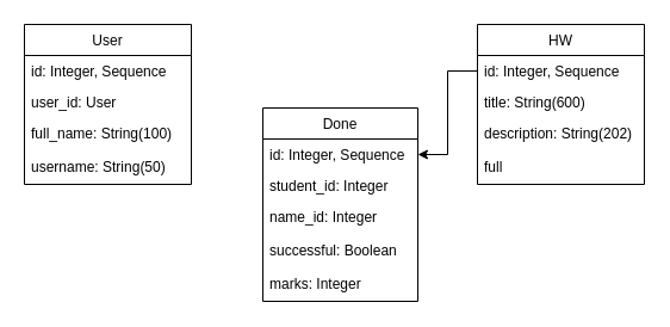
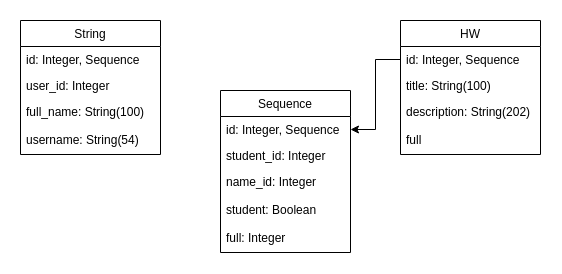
- <mxCell id="2" value="User" style="swimlane;fontStyle=0;childLayout=stackLayout;horizontal=1;startSize=26;fillColor=none;horizontalStack=0;resizeParent=1;resizeParentMax=0;resizeLast=0;collapsible=1;marginBottom=0;" vertex="1" parent="1"><mxGeometry x="20" y="20" width="140" height="134" as="geometry"><mxRectangle x="40" y="70" width="60" height="26" as="alternateBounds" /></mxGeometry></mxCell>
+ <mxCell id="2" value="String" style="swimlane;fontStyle=0;childLayout=stackLayout;horizontal=1;startSize=26;fillColor=none;horizontalStack=0;resizeParent=1;resizeParentMax=0;resizeLast=0;collapsible=1;marginBottom=0;" vertex="1" parent="1"><mxGeometry x="20" y="20" width="140" height="134" as="geometry"><mxRectangle x="40" y="70" width="60" height="26" as="alternateBounds" /></mxGeometry></mxCell>
- <mxCell id="4" value="user_id: User" style="text;strokeColor=none;fillColor=none;align=left;verticalAlign=top;spacingLeft=4;spacingRight=4;overflow=hidden;rotatable=0;points=[[0,0.5],[1,0.5]];portConstraint=eastwest;" vertex="1" parent="2"><mxGeometry y="52" width="140" height="26" as="geometry" /></mxCell>
+ <mxCell id="4" value="user_id: Integer" style="text;strokeColor=none;fillColor=none;align=left;verticalAlign=top;spacingLeft=4;spacingRight=4;overflow=hidden;rotatable=0;points=[[0,0.5],[1,0.5]];portConstraint=eastwest;" vertex="1" parent="2"><mxGeometry y="52" width="140" height="26" as="geometry" /></mxCell>
- <mxCell id="9" value="title: String(600)" style="text;strokeColor=none;fillColor=none;align=left;verticalAlign=top;spacingLeft=4;spacingRight=4;overflow=hidden;rotatable=0;points=[[0,0.5],[1,0.5]];portConstraint=eastwest;" vertex="1" parent="7"><mxGeometry y="52" width="140" height="26" as="geometry" /></mxCell>
+ <mxCell id="9" value="title: String(100)" style="text;strokeColor=none;fillColor=none;align=left;verticalAlign=top;spacingLeft=4;spacingRight=4;overflow=hidden;rotatable=0;points=[[0,0.5],[1,0.5]];portConstraint=eastwest;" vertex="1" parent="7"><mxGeometry y="52" width="140" height="26" as="geometry" /></mxCell>
- <mxCell id="13" value="Done" style="swimlane;fontStyle=0;childLayout=stackLayout;horizontal=1;startSize=26;fillColor=none;horizontalStack=0;resizeParent=1;resizeParentMax=0;resizeLast=0;collapsible=1;marginBottom=0;" vertex="1" parent="1"><mxGeometry x="220" y="90" width="130" height="162" as="geometry"><mxRectangle x="40" y="70" width="60" height="26" as="alternateBounds" /></mxGeometry></mxCell>
+ <mxCell id="13" value="Sequence" style="swimlane;fontStyle=0;childLayout=stackLayout;horizontal=1;startSize=26;fillColor=none;horizontalStack=0;resizeParent=1;resizeParentMax=0;resizeLast=0;collapsible=1;marginBottom=0;" vertex="1" parent="1"><mxGeometry x="220" y="90" width="130" height="162" as="geometry"><mxRectangle x="40" y="70" width="60" height="26" as="alternateBounds" /></mxGeometry></mxCell>
- <mxCell id="6" value="username: String(50)" style="text;strokeColor=none;fillColor=none;align=left;verticalAlign=top;spacingLeft=4;spacingRight=4;overflow=hidden;rotatable=0;points=[[0,0.5],[1,0.5]];portConstraint=eastwest;" vertex="1" parent="2"><mxGeometry y="106" width="140" height="28" as="geometry" /></mxCell>
+ <mxCell id="6" value="username: String(54)" style="text;strokeColor=none;fillColor=none;align=left;verticalAlign=top;spacingLeft=4;spacingRight=4;overflow=hidden;rotatable=0;points=[[0,0.5],[1,0.5]];portConstraint=eastwest;" vertex="1" parent="2"><mxGeometry y="106" width="140" height="28" as="geometry" /></mxCell>
- <mxCell id="17" value="successful: Boolean" style="text;strokeColor=none;fillColor=none;align=left;verticalAlign=top;spacingLeft=4;spacingRight=4;overflow=hidden;rotatable=0;points=[[0,0.5],[1,0.5]];portConstraint=eastwest;" vertex="1" parent="13"><mxGeometry y="106" width="130" height="28" as="geometry" /></mxCell>
+ <mxCell id="17" value="student: Boolean" style="text;strokeColor=none;fillColor=none;align=left;verticalAlign=top;spacingLeft=4;spacingRight=4;overflow=hidden;rotatable=0;points=[[0,0.5],[1,0.5]];portConstraint=eastwest;" vertex="1" parent="13"><mxGeometry y="106" width="130" height="28" as="geometry" /></mxCell>
- <mxCell id="18" value="marks: Integer" style="text;strokeColor=none;fillColor=none;align=left;verticalAlign=top;spacingLeft=4;spacingRight=4;overflow=hidden;rotatable=0;points=[[0,0.5],[1,0.5]];portConstraint=eastwest;" vertex="1" parent="13"><mxGeometry y="134" width="130" height="28" as="geometry" /></mxCell>
+ <mxCell id="18" value="full: Integer" style="text;strokeColor=none;fillColor=none;align=left;verticalAlign=top;spacingLeft=4;spacingRight=4;overflow=hidden;rotatable=0;points=[[0,0.5],[1,0.5]];portConstraint=eastwest;" vertex="1" parent="13"><mxGeometry y="134" width="130" height="28" as="geometry" /></mxCell>
